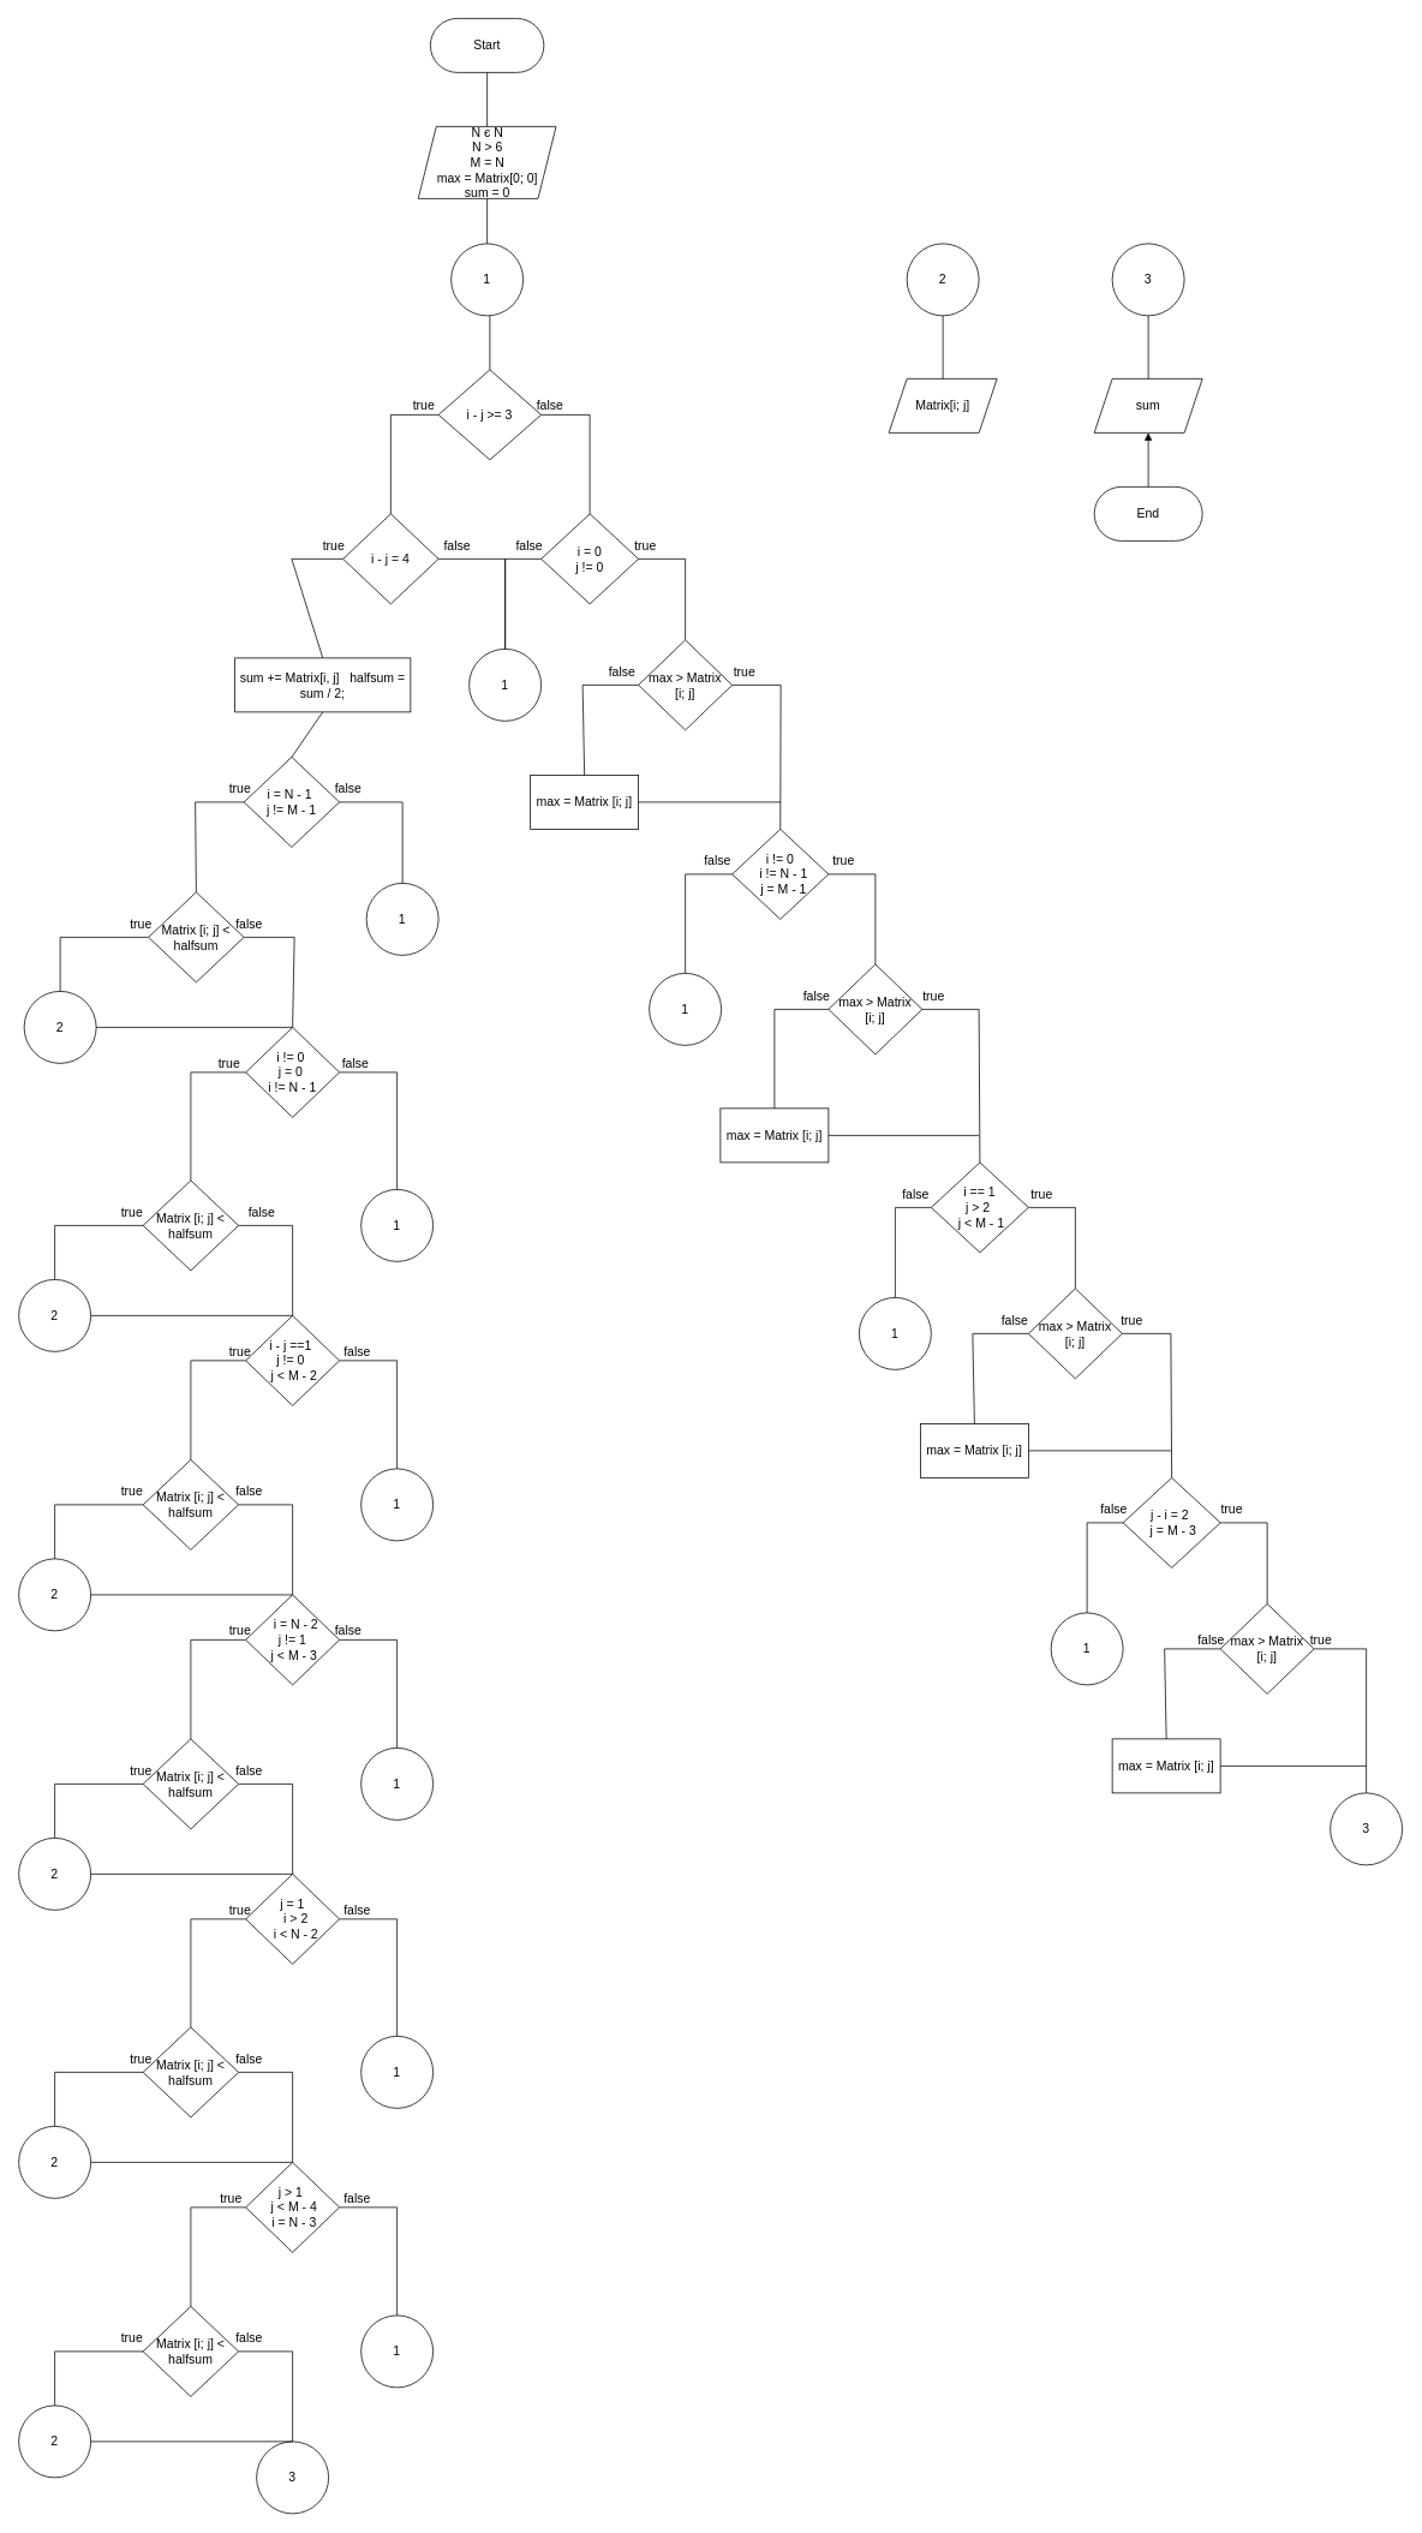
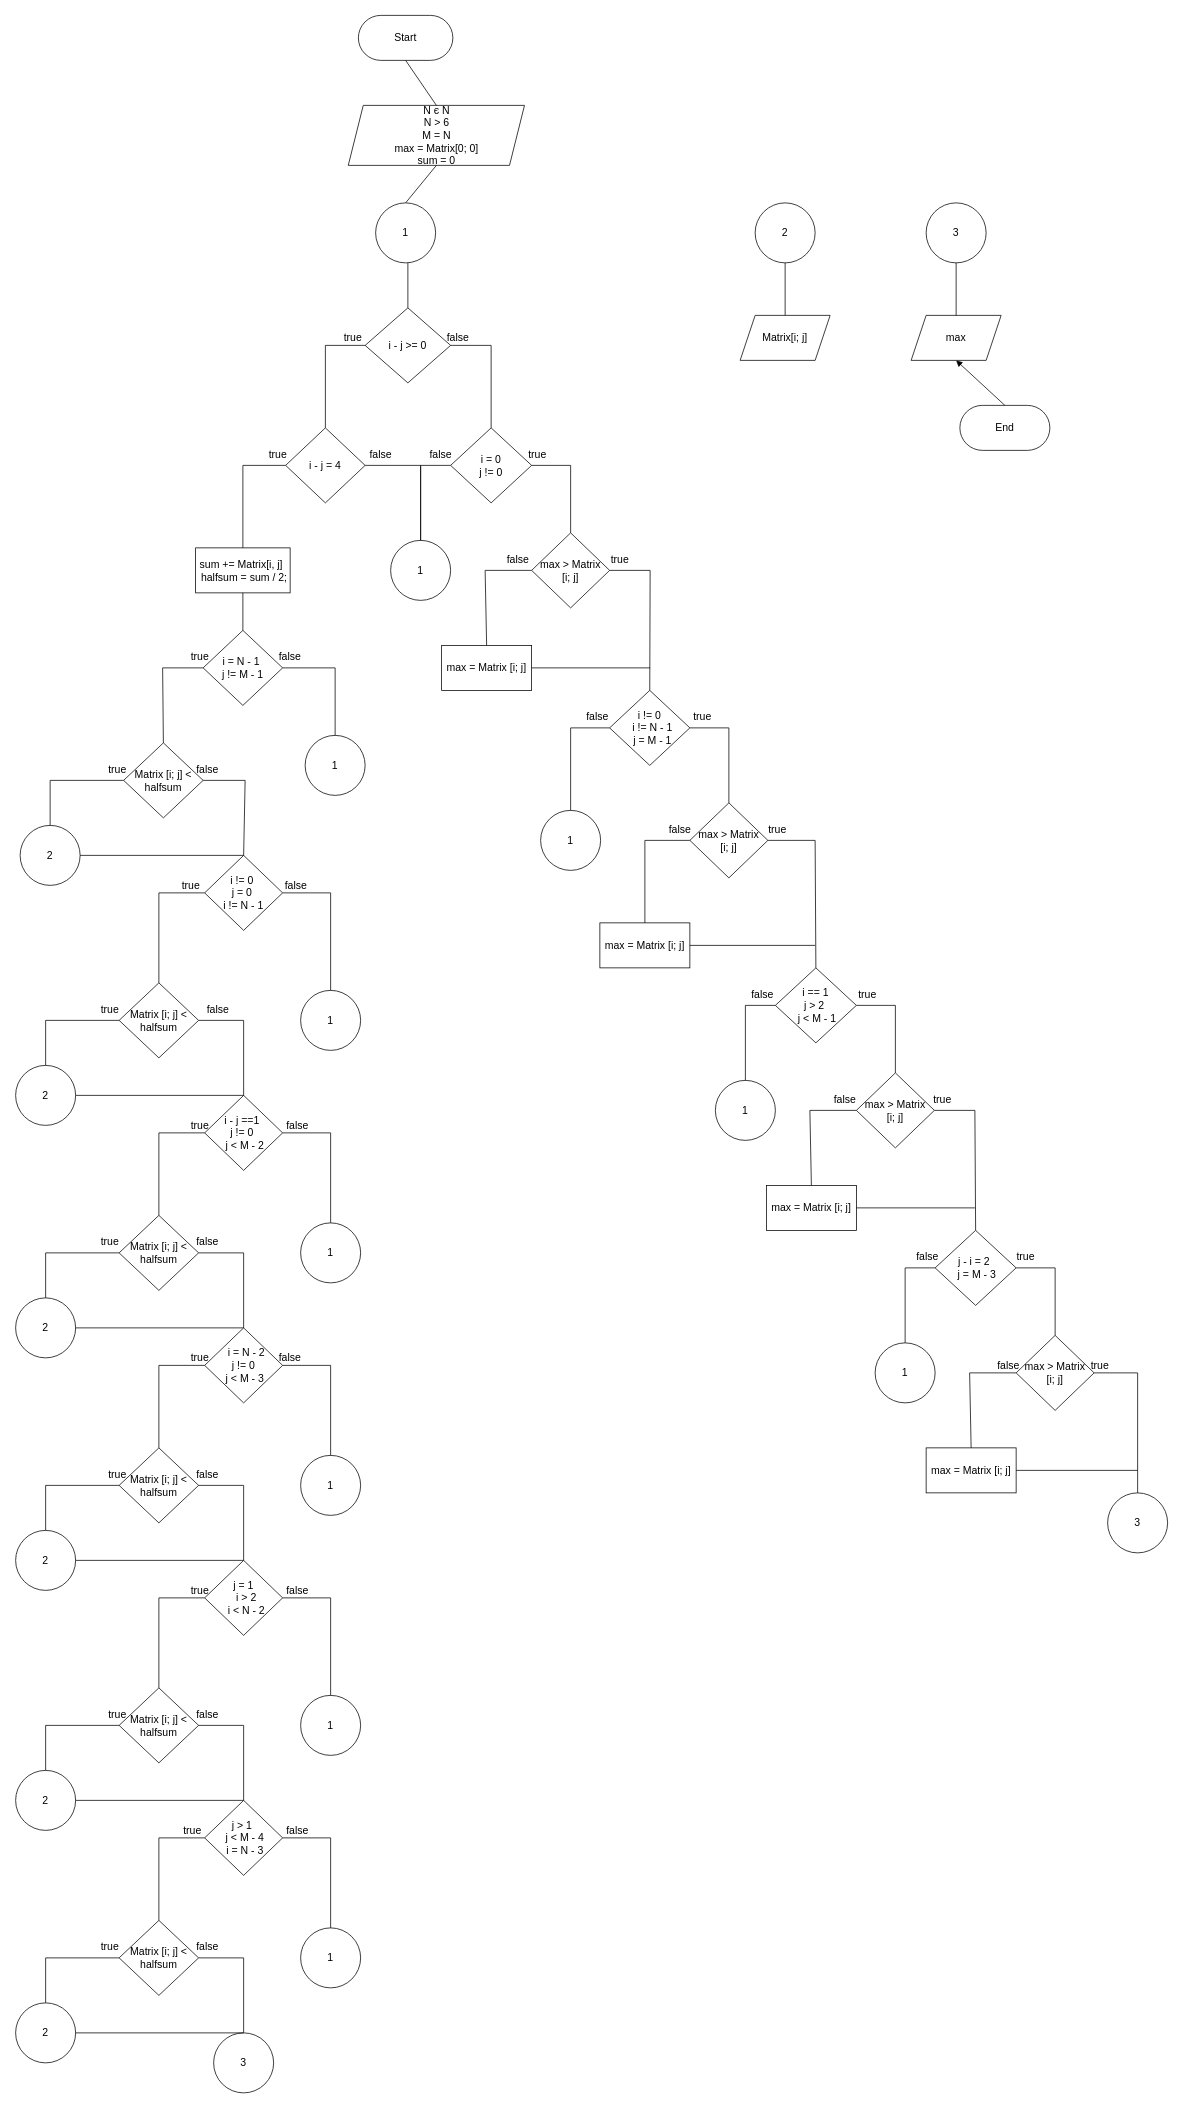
- <mxCell id="3" value="N є N&lt;br&gt;N &amp;gt; 6&lt;br&gt;M = N&lt;br&gt;max = Matrix[0; 0]&lt;br&gt;sum = 0" style="shape=parallelogram;perimeter=parallelogramPerimeter;whiteSpace=wrap;html=1;fixedSize=1;fontSize=14;" vertex="1" parent="1"><mxGeometry x="463.5" y="140" width="153" height="80" as="geometry" /></mxCell>
+ <mxCell id="3" value="N є N&lt;br&gt;N &amp;gt; 6&lt;br&gt;M = N&lt;br&gt;max = Matrix[0; 0]&lt;br&gt;sum = 0" style="shape=parallelogram;perimeter=parallelogramPerimeter;whiteSpace=wrap;html=1;fixedSize=1;fontSize=14;" vertex="1" parent="1"><mxGeometry x="463.5" y="140" width="235" height="80" as="geometry" /></mxCell>
- <mxCell id="103" value="sum" style="shape=parallelogram;perimeter=parallelogramPerimeter;whiteSpace=wrap;html=1;fixedSize=1;fontSize=14;" vertex="1" parent="1"><mxGeometry x="1214" y="420" width="120" height="60" as="geometry" /></mxCell>
+ <mxCell id="103" value="max" style="shape=parallelogram;perimeter=parallelogramPerimeter;whiteSpace=wrap;html=1;fixedSize=1;fontSize=14;" vertex="1" parent="1"><mxGeometry x="1214" y="420" width="120" height="60" as="geometry" /></mxCell>
- <mxCell id="5" value="i - j &amp;gt;= 3" style="rhombus;whiteSpace=wrap;html=1;fontSize=14;" vertex="1" parent="1"><mxGeometry x="486" y="410" width="114" height="100" as="geometry" /></mxCell>
+ <mxCell id="5" value="i - j &amp;gt;= 0" style="rhombus;whiteSpace=wrap;html=1;fontSize=14;" vertex="1" parent="1"><mxGeometry x="486" y="410" width="114" height="100" as="geometry" /></mxCell>
- <mxCell id="106" value="End" style="rounded=1;whiteSpace=wrap;html=1;fontSize=14;arcSize=50;" vertex="1" parent="1"><mxGeometry x="1214" y="540" width="120" height="60" as="geometry" /></mxCell>
+ <mxCell id="106" value="End" style="rounded=1;whiteSpace=wrap;html=1;fontSize=14;arcSize=50;" vertex="1" parent="1"><mxGeometry x="1279" y="540" width="120" height="60" as="geometry" /></mxCell>
- <mxCell id="48" value="&lt;div&gt;sum += Matrix[i, j]&amp;nbsp; &amp;nbsp;&lt;span style=&quot;background-color: initial;&quot;&gt;halfsum = sum / 2;&lt;/span&gt;&lt;/div&gt;" style="rounded=0;whiteSpace=wrap;html=1;fontSize=14;" vertex="1" parent="1"><mxGeometry x="260" y="730" width="195" height="60" as="geometry" /></mxCell>
+ <mxCell id="48" value="&lt;div&gt;sum += Matrix[i, j]&amp;nbsp; &amp;nbsp;&lt;span style=&quot;background-color: initial;&quot;&gt;halfsum = sum / 2;&lt;/span&gt;&lt;/div&gt;" style="rounded=0;whiteSpace=wrap;html=1;fontSize=14;" vertex="1" parent="1"><mxGeometry x="260" y="730" width="126" height="60" as="geometry" /></mxCell>
- <mxCell id="72" value="&amp;nbsp; &amp;nbsp;i = N - 2&amp;nbsp;&lt;br&gt;&amp;nbsp;j != 1&amp;nbsp;&lt;br&gt;&amp;nbsp;j &amp;lt; M - 3" style="rhombus;whiteSpace=wrap;html=1;fontSize=14;" vertex="1" parent="1"><mxGeometry x="272" y="1770" width="104" height="100" as="geometry" /></mxCell>
+ <mxCell id="72" value="&amp;nbsp; &amp;nbsp;i = N - 2&amp;nbsp;&lt;br&gt;&amp;nbsp;j != 0&amp;nbsp;&lt;br&gt;&amp;nbsp;j &amp;lt; M - 3" style="rhombus;whiteSpace=wrap;html=1;fontSize=14;" vertex="1" parent="1"><mxGeometry x="272" y="1770" width="104" height="100" as="geometry" /></mxCell>
